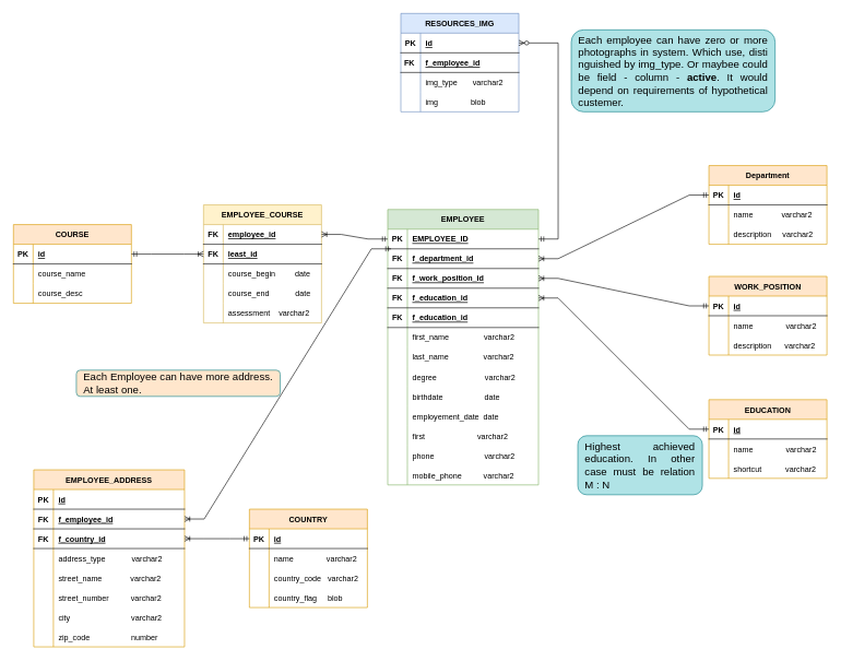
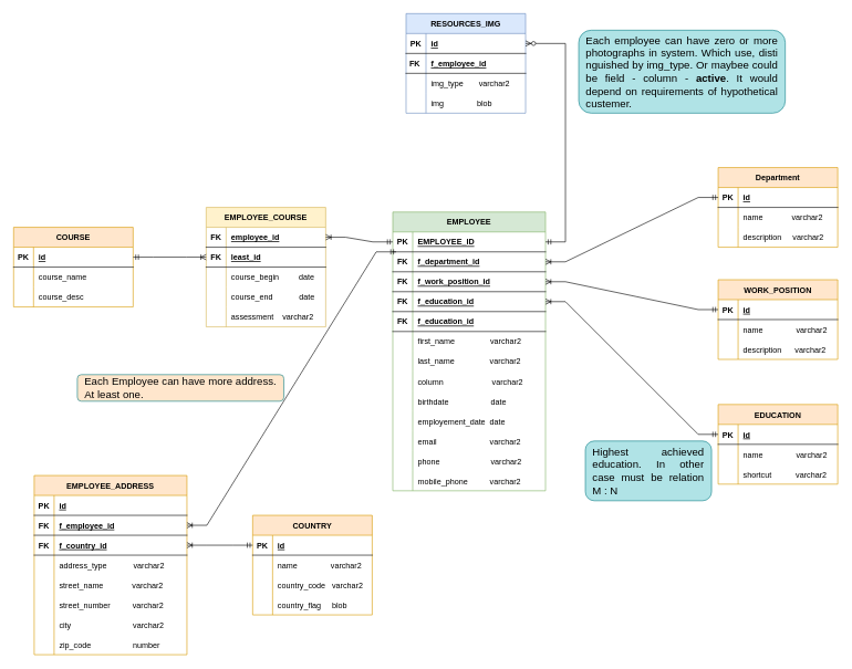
- <mxCell id="26" value="degree                      varchar2" style="shape=partialRectangle;connectable=0;fillColor=none;top=0;left=0;bottom=0;right=0;align=left;spacingLeft=6;overflow=hidden;" vertex="1" parent="24"><mxGeometry x="30" width="200" height="30" as="geometry"><mxRectangle width="200" height="30" as="alternateBounds" /></mxGeometry></mxCell>
+ <mxCell id="26" value="column                      varchar2" style="shape=partialRectangle;connectable=0;fillColor=none;top=0;left=0;bottom=0;right=0;align=left;spacingLeft=6;overflow=hidden;" vertex="1" parent="24"><mxGeometry x="30" width="200" height="30" as="geometry"><mxRectangle width="200" height="30" as="alternateBounds" /></mxGeometry></mxCell>
- <mxCell id="35" value="first                        varchar2" style="shape=partialRectangle;connectable=0;fillColor=none;top=0;left=0;bottom=0;right=0;align=left;spacingLeft=6;overflow=hidden;" vertex="1" parent="33"><mxGeometry x="30" width="200" height="30" as="geometry"><mxRectangle width="200" height="30" as="alternateBounds" /></mxGeometry></mxCell>
+ <mxCell id="35" value="email                        varchar2" style="shape=partialRectangle;connectable=0;fillColor=none;top=0;left=0;bottom=0;right=0;align=left;spacingLeft=6;overflow=hidden;" vertex="1" parent="33"><mxGeometry x="30" width="200" height="30" as="geometry"><mxRectangle width="200" height="30" as="alternateBounds" /></mxGeometry></mxCell>
